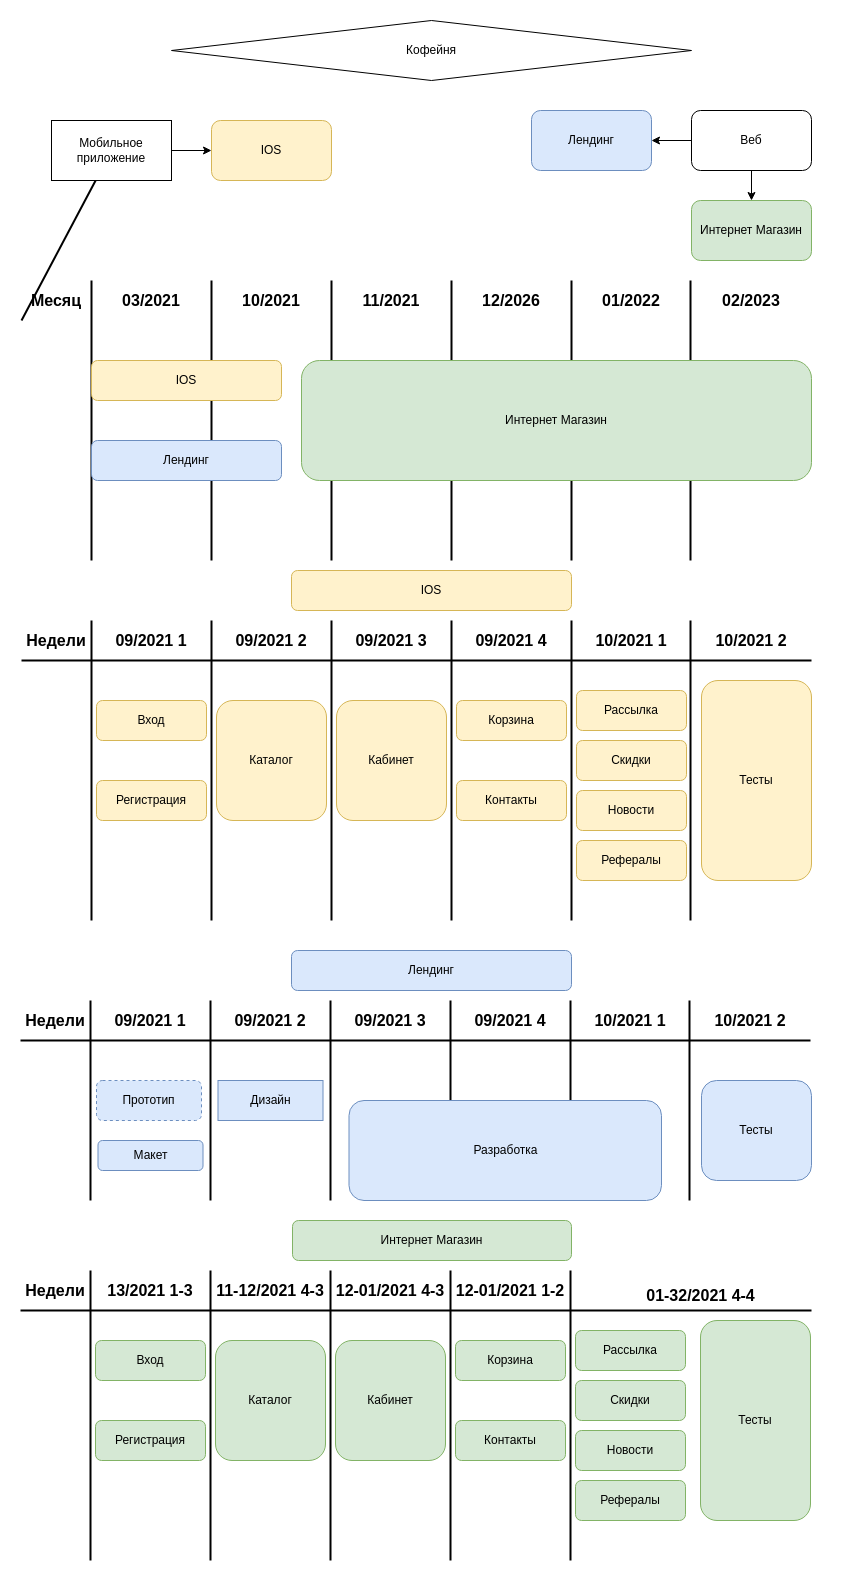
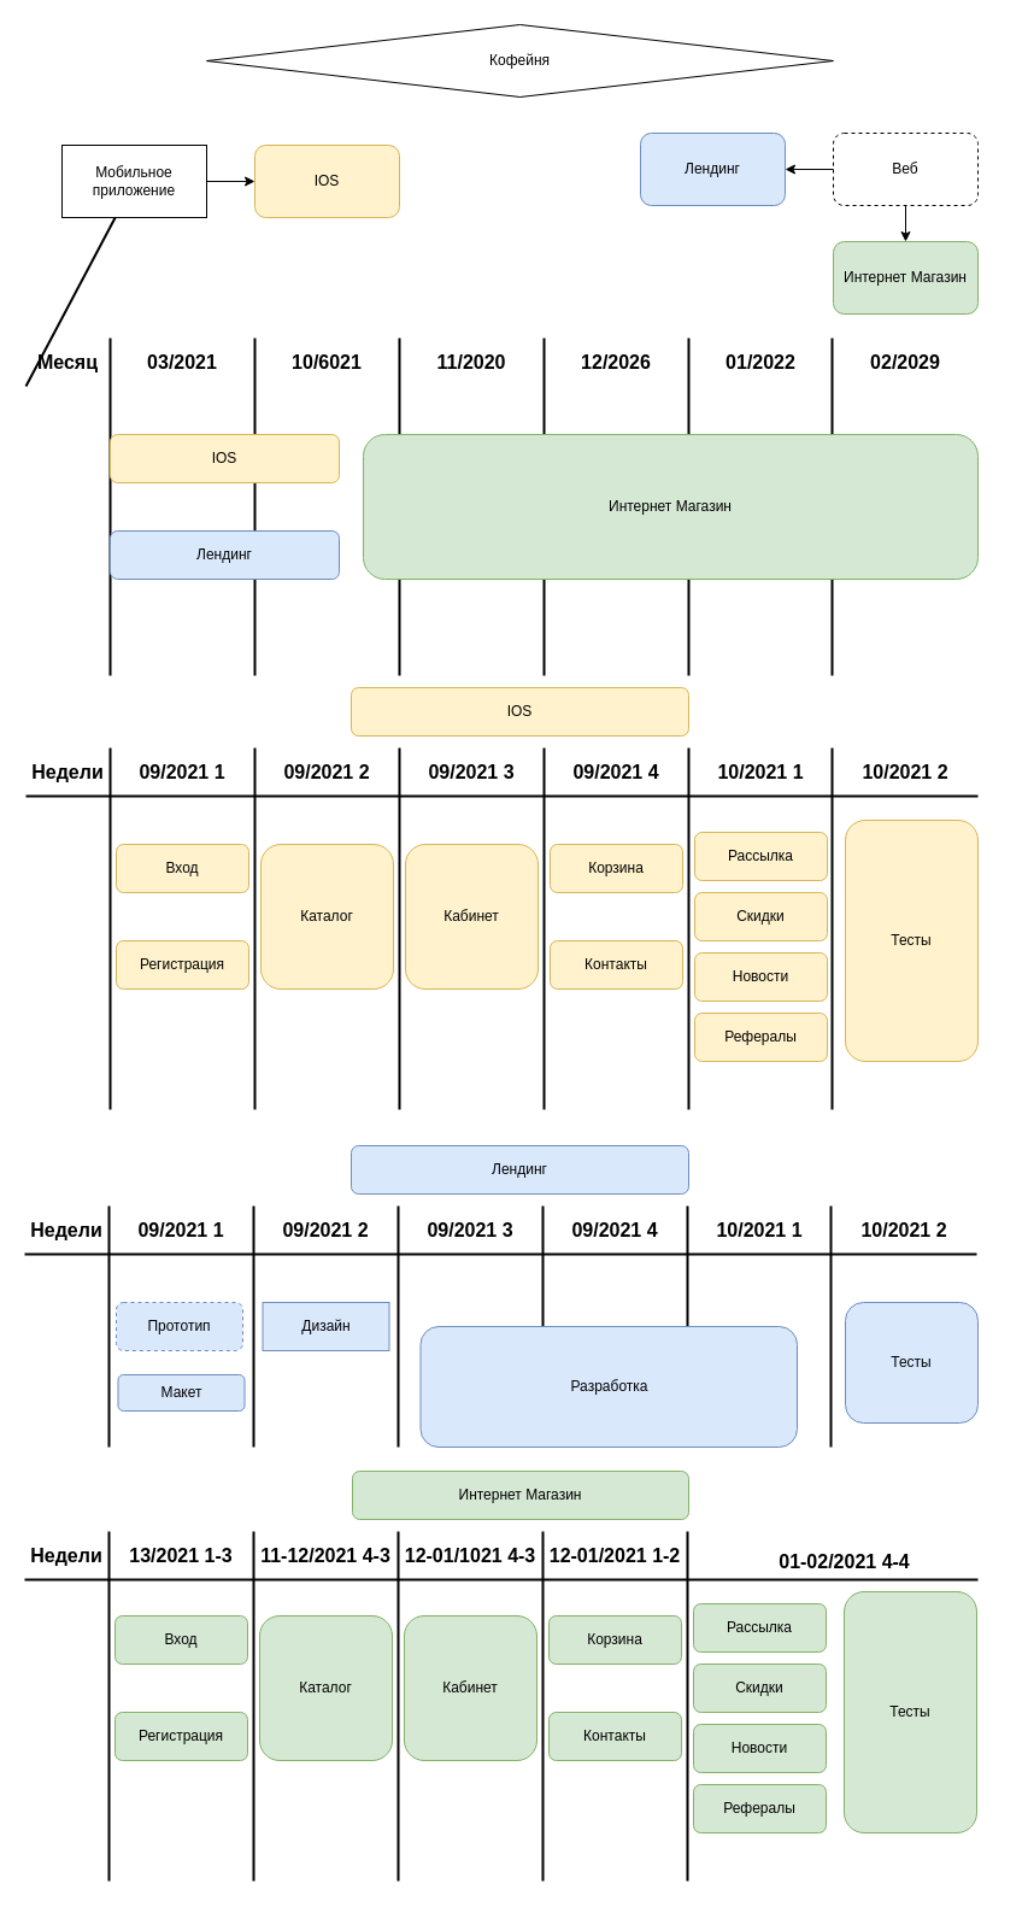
- <mxCell id="4" value="Веб" style="rounded=1;whiteSpace=wrap;html=1;" vertex="1" parent="1"><mxGeometry x="691" y="110" width="120" height="60" as="geometry" /></mxCell>
+ <mxCell id="4" value="Веб" style="rounded=1;whiteSpace=wrap;html=1;dashed=1;" vertex="1" parent="1"><mxGeometry x="691" y="110" width="120" height="60" as="geometry" /></mxCell>
- <mxCell id="22" value="10/2021" style="text;html=1;strokeColor=none;fillColor=none;align=center;verticalAlign=middle;whiteSpace=wrap;rounded=0;fontSize=16;fontStyle=1" vertex="1" parent="1"><mxGeometry x="211" y="280" width="120" height="40" as="geometry" /></mxCell>
+ <mxCell id="22" value="10/6021" style="text;html=1;strokeColor=none;fillColor=none;align=center;verticalAlign=middle;whiteSpace=wrap;rounded=0;fontSize=16;fontStyle=1" vertex="1" parent="1"><mxGeometry x="211" y="280" width="120" height="40" as="geometry" /></mxCell>
- <mxCell id="20" value="11/2021" style="text;html=1;strokeColor=none;fillColor=none;align=center;verticalAlign=middle;whiteSpace=wrap;rounded=0;fontSize=16;fontStyle=1" vertex="1" parent="1"><mxGeometry x="331" y="280" width="120" height="40" as="geometry" /></mxCell>
+ <mxCell id="20" value="11/2020" style="text;html=1;strokeColor=none;fillColor=none;align=center;verticalAlign=middle;whiteSpace=wrap;rounded=0;fontSize=16;fontStyle=1" vertex="1" parent="1"><mxGeometry x="331" y="280" width="120" height="40" as="geometry" /></mxCell>
- <mxCell id="24" value="02/2023" style="text;html=1;strokeColor=none;fillColor=none;align=center;verticalAlign=middle;whiteSpace=wrap;rounded=0;fontSize=16;fontStyle=1" vertex="1" parent="1"><mxGeometry x="691" y="280" width="120" height="40" as="geometry" /></mxCell>
+ <mxCell id="24" value="02/2029" style="text;html=1;strokeColor=none;fillColor=none;align=center;verticalAlign=middle;whiteSpace=wrap;rounded=0;fontSize=16;fontStyle=1" vertex="1" parent="1"><mxGeometry x="691" y="280" width="120" height="40" as="geometry" /></mxCell>
- <mxCell id="82" value="12-01/2021 4-3" style="text;html=1;strokeColor=none;fillColor=none;align=center;verticalAlign=middle;whiteSpace=wrap;rounded=0;fontSize=16;fontStyle=1" vertex="1" parent="1"><mxGeometry x="330" y="1270" width="120" height="40" as="geometry" /></mxCell>
+ <mxCell id="82" value="12-01/1021 4-3" style="text;html=1;strokeColor=none;fillColor=none;align=center;verticalAlign=middle;whiteSpace=wrap;rounded=0;fontSize=16;fontStyle=1" vertex="1" parent="1"><mxGeometry x="330" y="1270" width="120" height="40" as="geometry" /></mxCell>
- <mxCell id="85" value="01-32/2021 4-4" style="text;html=1;strokeColor=none;fillColor=none;align=center;verticalAlign=middle;whiteSpace=wrap;rounded=0;fontSize=16;fontStyle=1" vertex="1" parent="1"><mxGeometry x="570" y="1280" width="261" height="30" as="geometry" /></mxCell>
+ <mxCell id="85" value="01-02/2021 4-4" style="text;html=1;strokeColor=none;fillColor=none;align=center;verticalAlign=middle;whiteSpace=wrap;rounded=0;fontSize=16;fontStyle=1" vertex="1" parent="1"><mxGeometry x="570" y="1280" width="261" height="30" as="geometry" /></mxCell>
